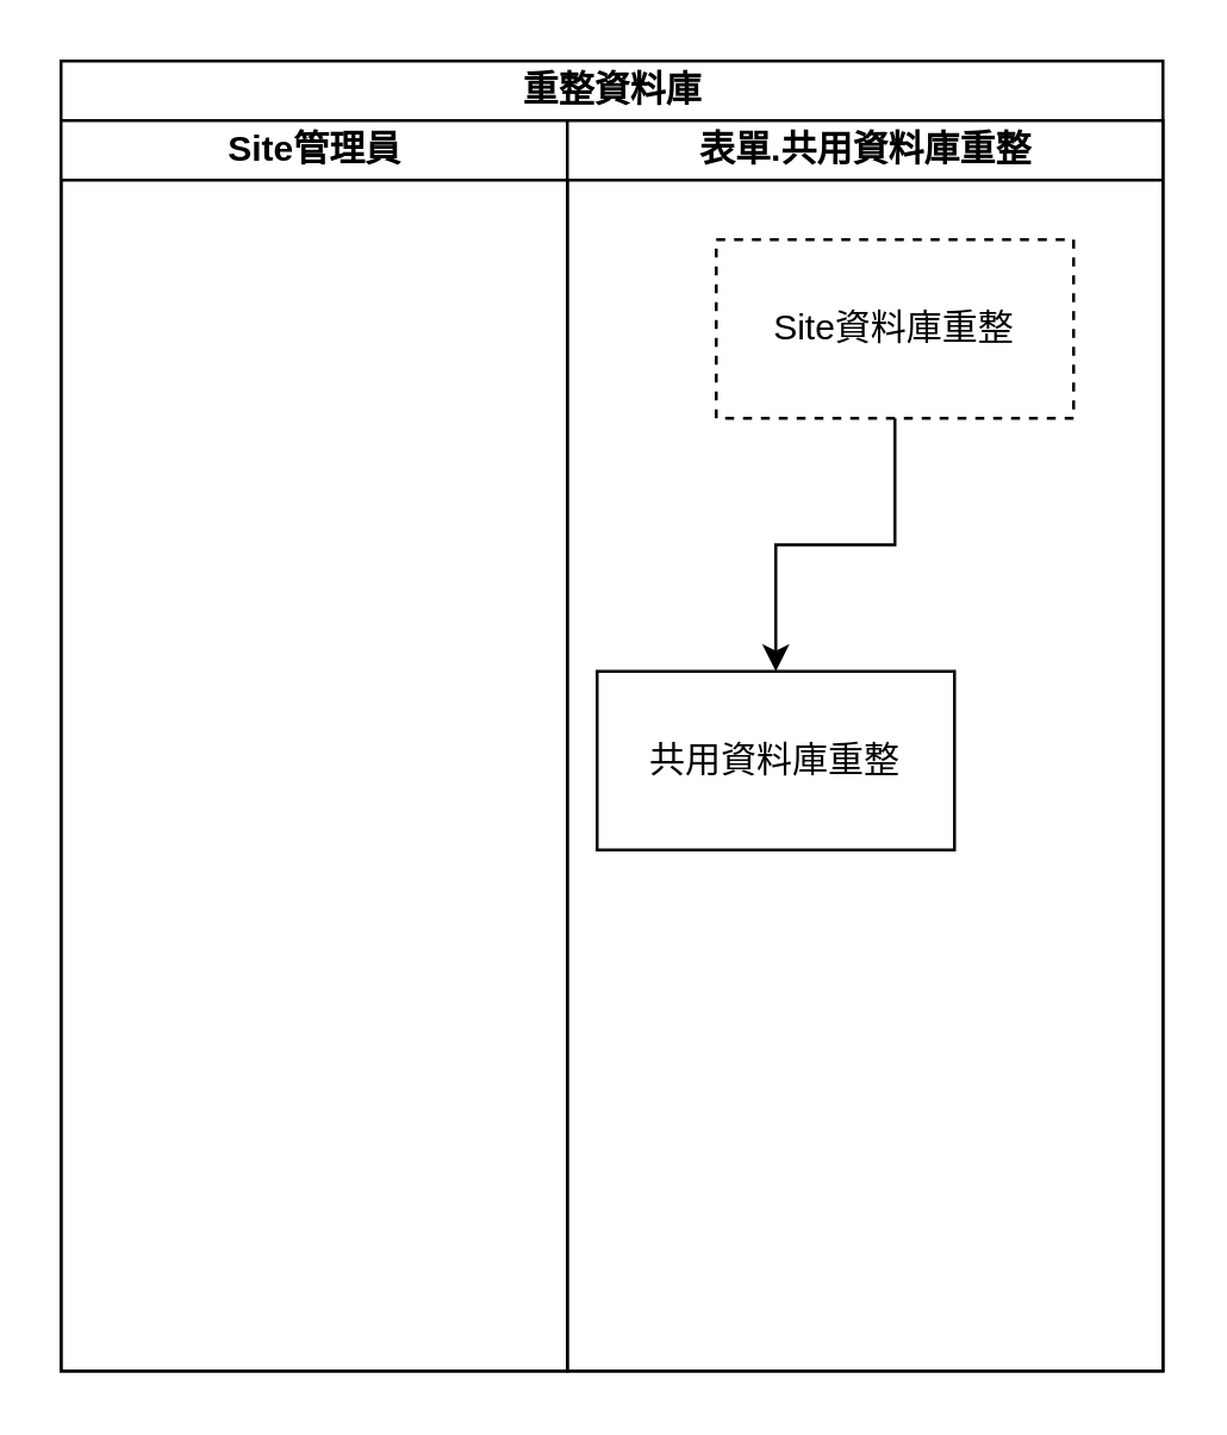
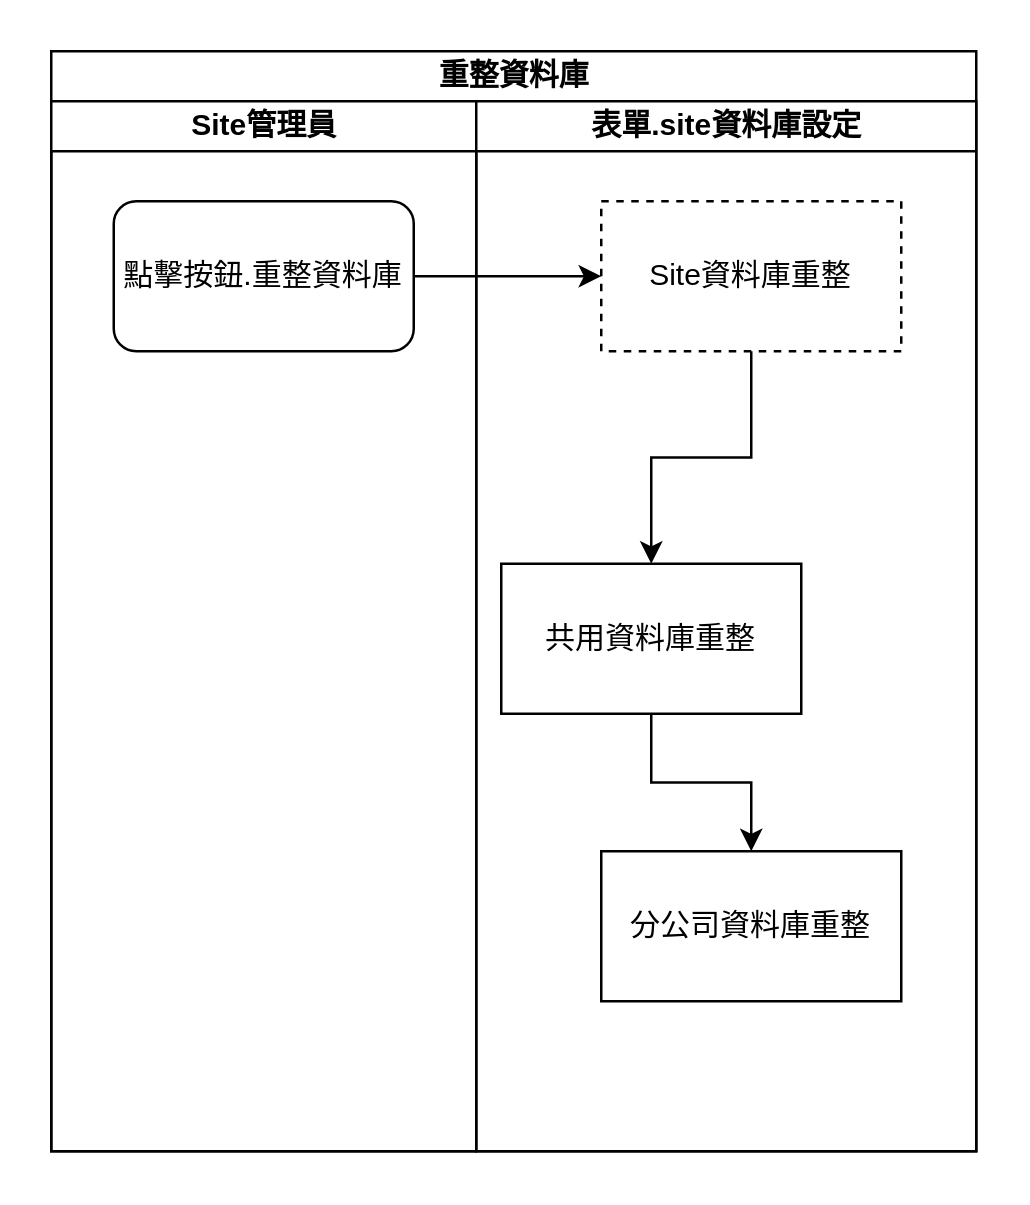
- <mxCell id="5" value="表單.共用資料庫重整" style="swimlane;html=1;startSize=20;" vertex="1" parent="2"><mxGeometry x="170" y="20" width="200" height="420" as="geometry" /></mxCell>
+ <mxCell id="5" value="表單.site資料庫設定" style="swimlane;html=1;startSize=20;" vertex="1" parent="2"><mxGeometry x="170" y="20" width="200" height="420" as="geometry" /></mxCell>
+ <mxCell id="4" value="點擊按鈕.重整資料庫" style="rounded=1;whiteSpace=wrap;html=1;" vertex="1" parent="3"><mxGeometry x="25" y="40" width="120" height="60" as="geometry" /></mxCell>
+ <mxCell id="9" style="edgeStyle=orthogonalEdgeStyle;rounded=0;orthogonalLoop=1;jettySize=auto;html=1;" edge="1" parent="2" source="4" target="7"><mxGeometry relative="1" as="geometry" /></mxCell>
+ <mxCell id="11" value="" style="edgeStyle=orthogonalEdgeStyle;rounded=0;orthogonalLoop=1;jettySize=auto;html=1;" edge="1" parent="1" source="6" target="10"><mxGeometry relative="1" as="geometry" /></mxCell>
+ <mxCell id="10" value="分公司資料庫重整" style="whiteSpace=wrap;html=1;rounded=0;" vertex="1" parent="1"><mxGeometry x="240" y="340" width="120" height="60" as="geometry" /></mxCell>
